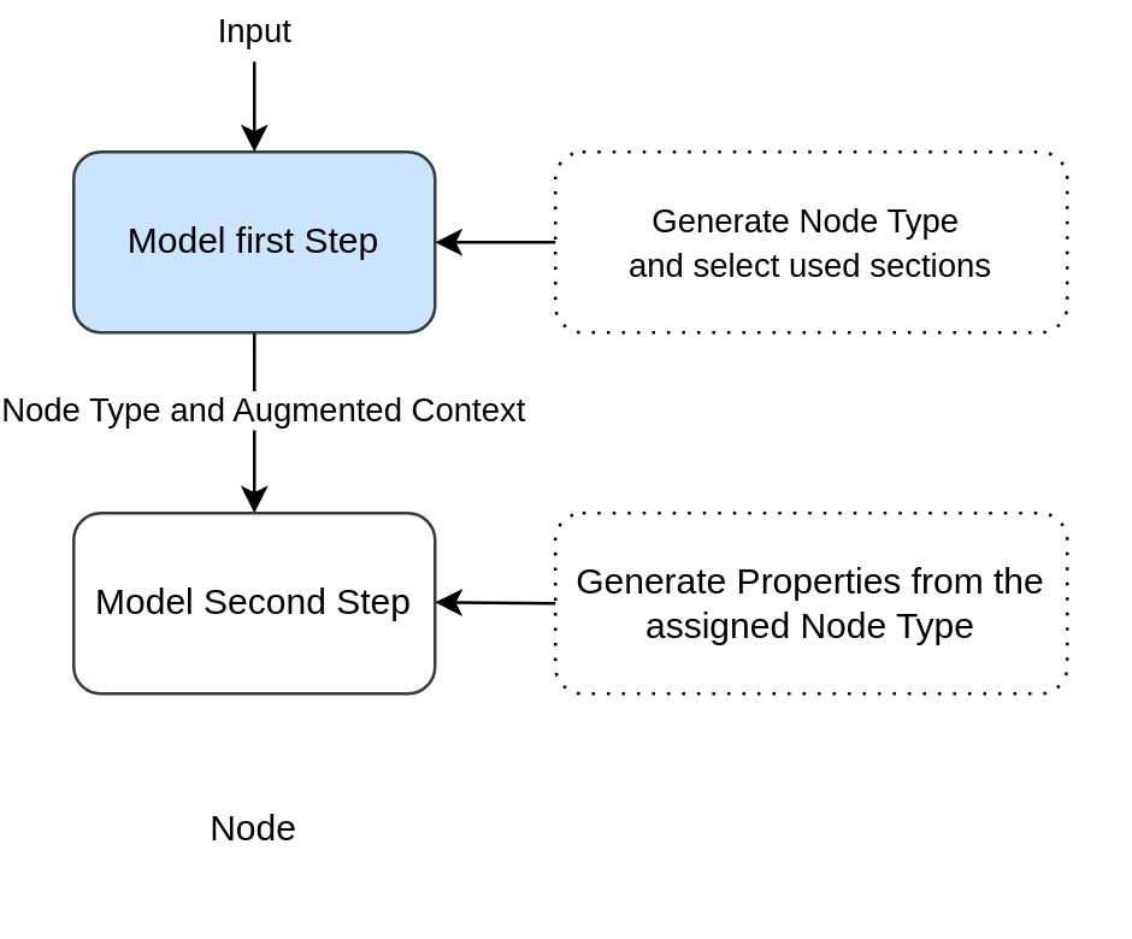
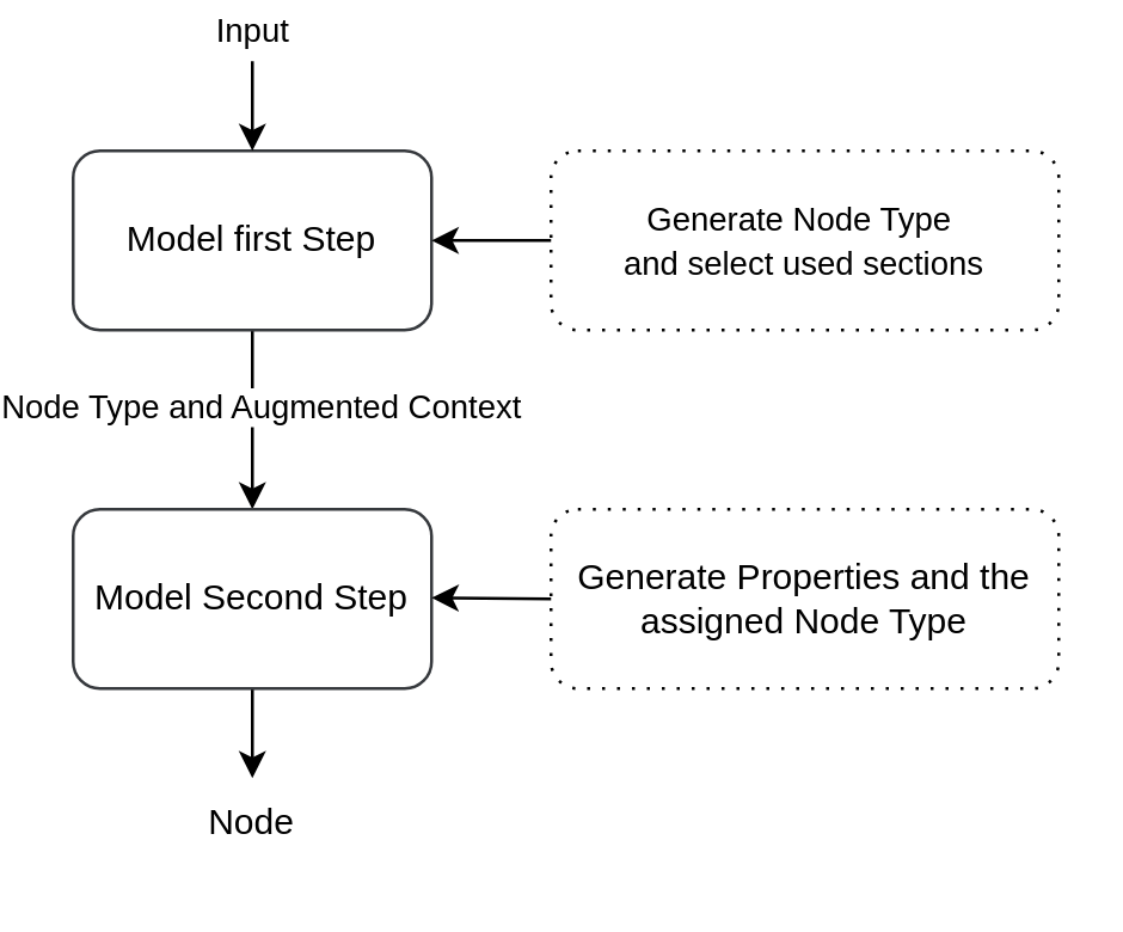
- <mxCell id="4" value="Model first Step" style="rounded=1;whiteSpace=wrap;html=1;fillColor=#cce5ff;strokeColor=#36393d;" parent="1" vertex="1"><mxGeometry x="20" y="50" width="120" height="60" as="geometry" /></mxCell>
+ <mxCell id="4" value="Model first Step" style="rounded=1;whiteSpace=wrap;html=1;fillColor=#ffffff;strokeColor=#36393d;" parent="1" vertex="1"><mxGeometry x="20" y="50" width="120" height="60" as="geometry" /></mxCell>
- <mxCell id="10" value="Generate Properties from the assigned Node Type" style="text;html=1;align=center;verticalAlign=middle;whiteSpace=wrap;rounded=1;dashed=1;dashPattern=1 4;strokeColor=default;" parent="1" vertex="1"><mxGeometry x="180" y="170" width="170" height="60" as="geometry" /></mxCell>
+ <mxCell id="10" value="Generate Properties and the assigned Node Type" style="text;html=1;align=center;verticalAlign=middle;whiteSpace=wrap;rounded=1;dashed=1;dashPattern=1 4;strokeColor=default;" parent="1" vertex="1"><mxGeometry x="180" y="170" width="170" height="60" as="geometry" /></mxCell>
+ <mxCell id="5" style="edgeStyle=orthogonalEdgeStyle;rounded=0;orthogonalLoop=1;jettySize=auto;html=1;exitX=0.5;exitY=1;exitDx=0;exitDy=0;entryX=0.5;entryY=0;entryDx=0;entryDy=0;" parent="1" source="6" target="12" edge="1"><mxGeometry relative="1" as="geometry" /></mxCell>
